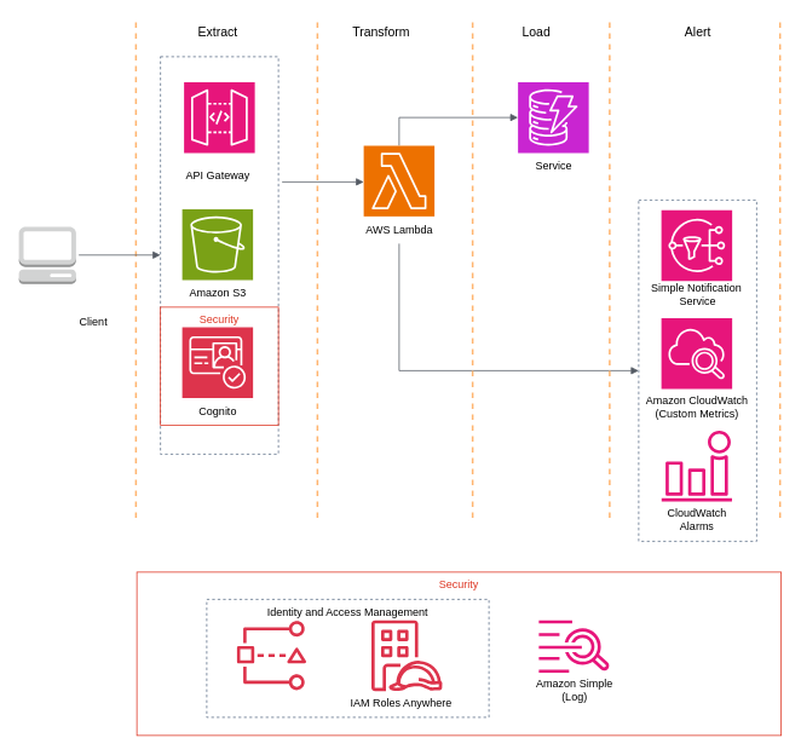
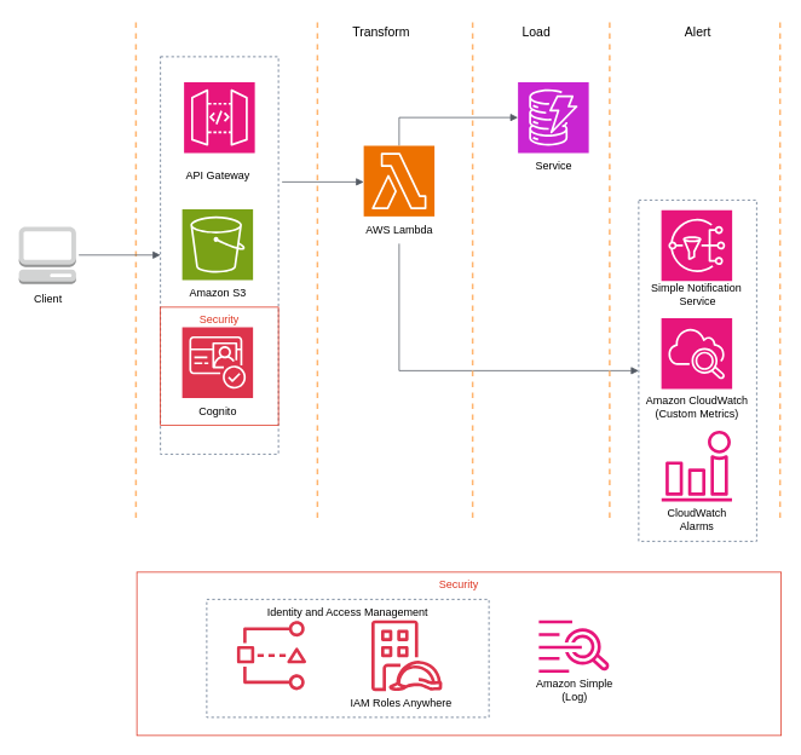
- <mxCell id="39" value="Extract" style="text;html=1;align=center;verticalAlign=middle;resizable=0;points=[];autosize=1;strokeColor=none;fillColor=none;fontSize=14;" vertex="1" parent="1"><mxGeometry x="204" y="20" width="70" height="30" as="geometry" /></mxCell>
- <mxCell id="38" value="Client" style="text;html=1;align=center;verticalAlign=middle;resizable=0;points=[];autosize=1;strokeColor=none;fillColor=none;" vertex="1" parent="1"><mxGeometry x="76.5" y="339" width="50" height="30" as="geometry" /></mxCell>
+ <mxCell id="38" value="Client" style="text;html=1;align=center;verticalAlign=middle;resizable=0;points=[];autosize=1;strokeColor=none;fillColor=none;" vertex="1" parent="1"><mxGeometry x="26.5" y="314" width="50" height="30" as="geometry" /></mxCell>
